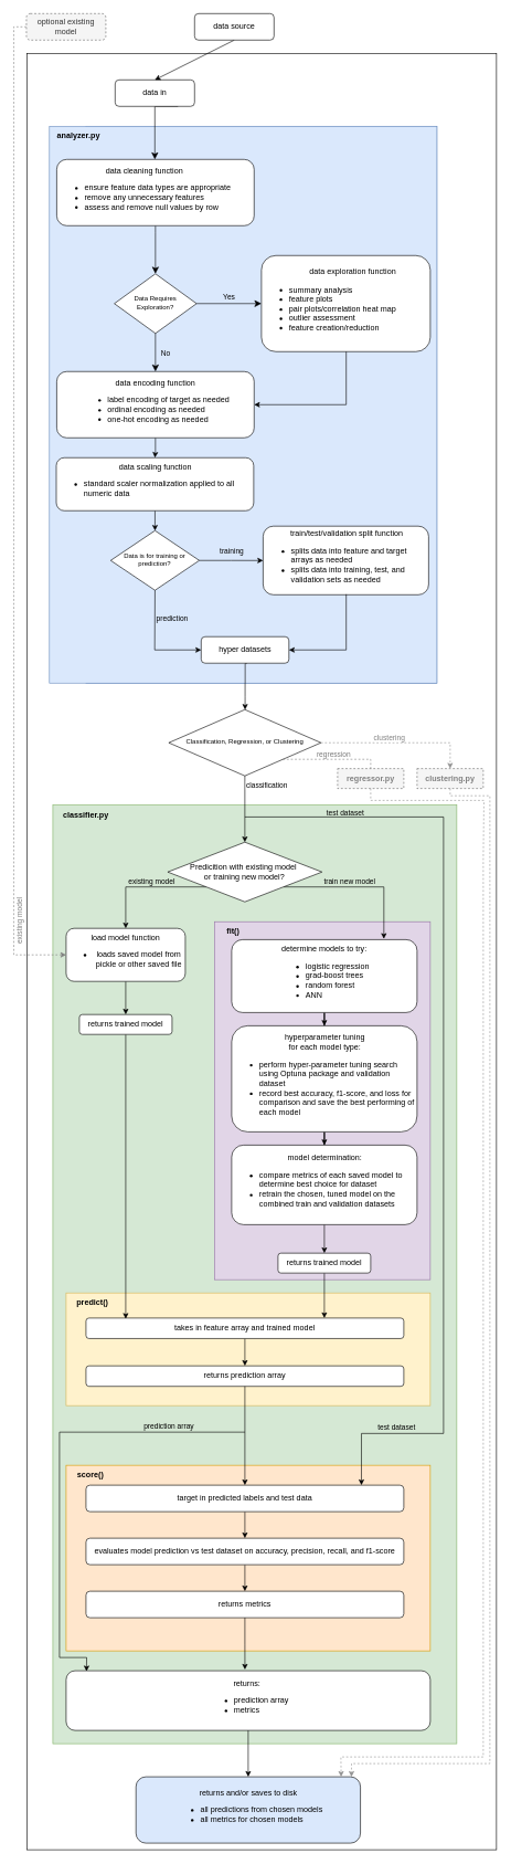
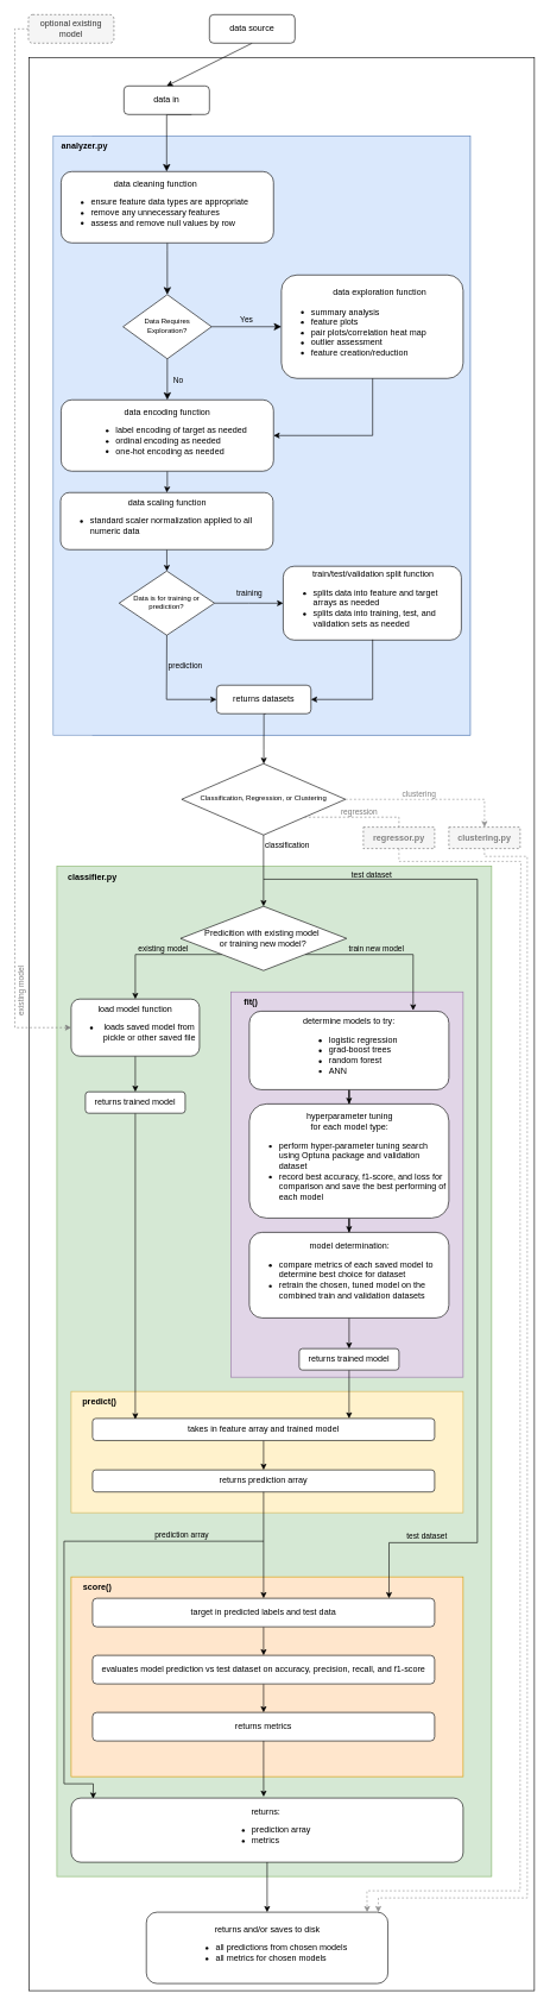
- <mxCell id="20" value="hyper datasets" style="rounded=1;whiteSpace=wrap;html=1;fontSize=12;glass=0;strokeWidth=1;shadow=0;" parent="3" vertex="1"><mxGeometry x="174.005" y="770" width="132.5" height="40" as="geometry" /></mxCell>
+ <mxCell id="20" value="returns datasets" style="rounded=1;whiteSpace=wrap;html=1;fontSize=12;glass=0;strokeWidth=1;shadow=0;" parent="3" vertex="1"><mxGeometry x="174.005" y="770" width="132.5" height="40" as="geometry" /></mxCell>
- <mxCell id="83" value="returns and/or saves to disk&lt;div&gt;&lt;ul&gt;&lt;li&gt;all predictions from chosen models&lt;/li&gt;&lt;li style=&quot;text-align: left;&quot;&gt;all metrics for chosen models&lt;/li&gt;&lt;/ul&gt;&lt;/div&gt;" style="rounded=1;whiteSpace=wrap;html=1;fillColor=#dae8fc;" parent="1" vertex="1"><mxGeometry x="204.5" y="2680" width="339" height="100" as="geometry" /></mxCell>
+ <mxCell id="83" value="returns and/or saves to disk&lt;div&gt;&lt;ul&gt;&lt;li&gt;all predictions from chosen models&lt;/li&gt;&lt;li style=&quot;text-align: left;&quot;&gt;all metrics for chosen models&lt;/li&gt;&lt;/ul&gt;&lt;/div&gt;" style="rounded=1;whiteSpace=wrap;html=1;" parent="1" vertex="1"><mxGeometry x="204.5" y="2680" width="339" height="100" as="geometry" /></mxCell>
